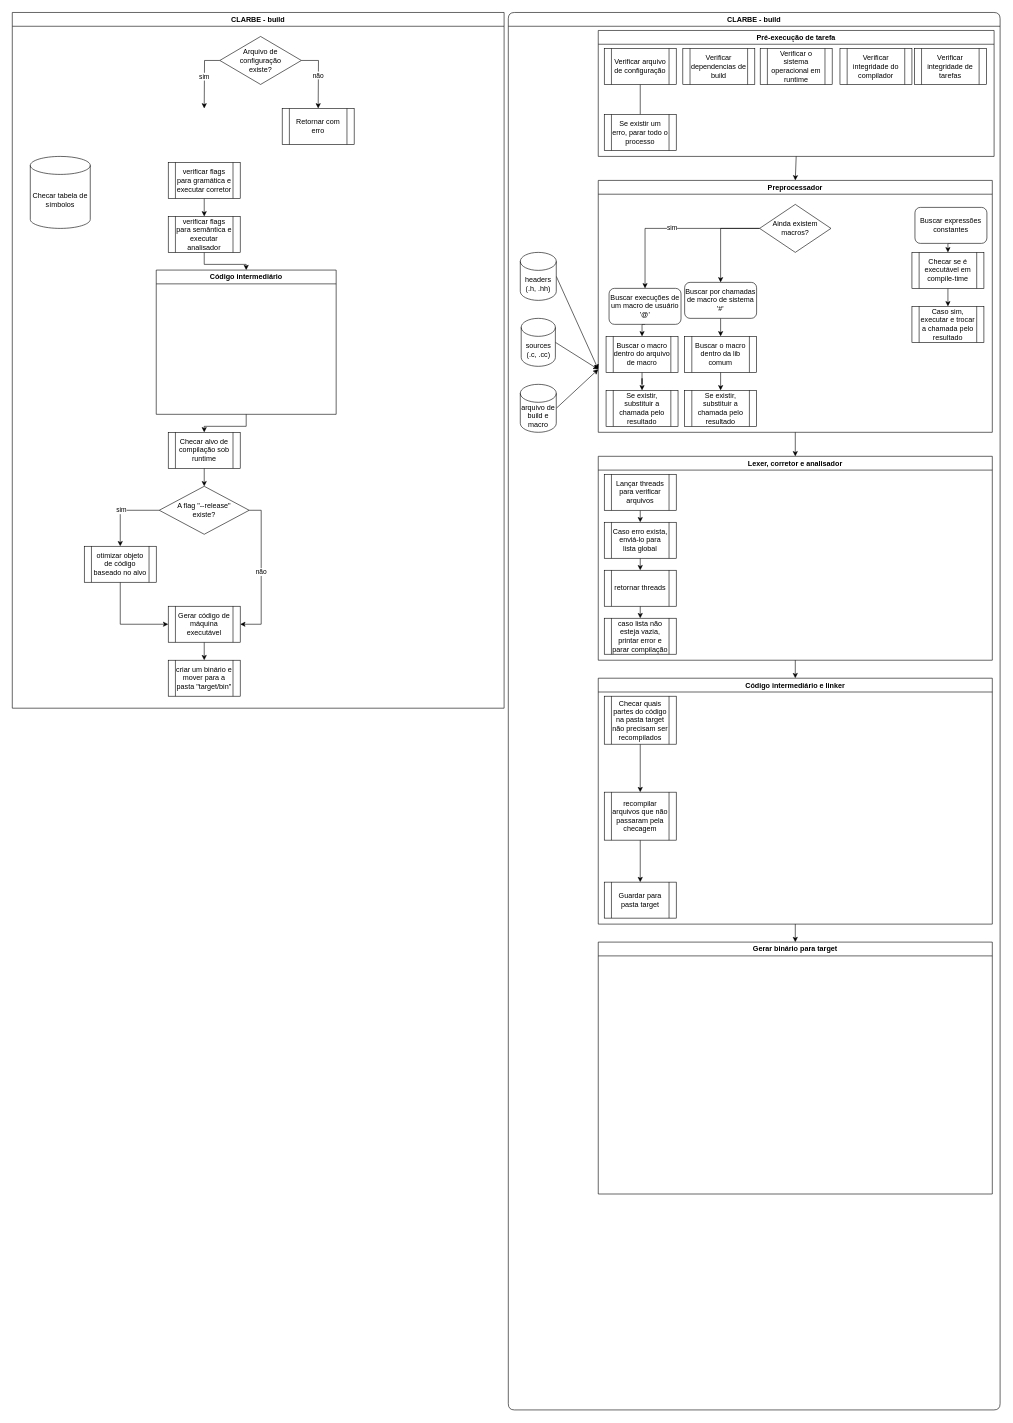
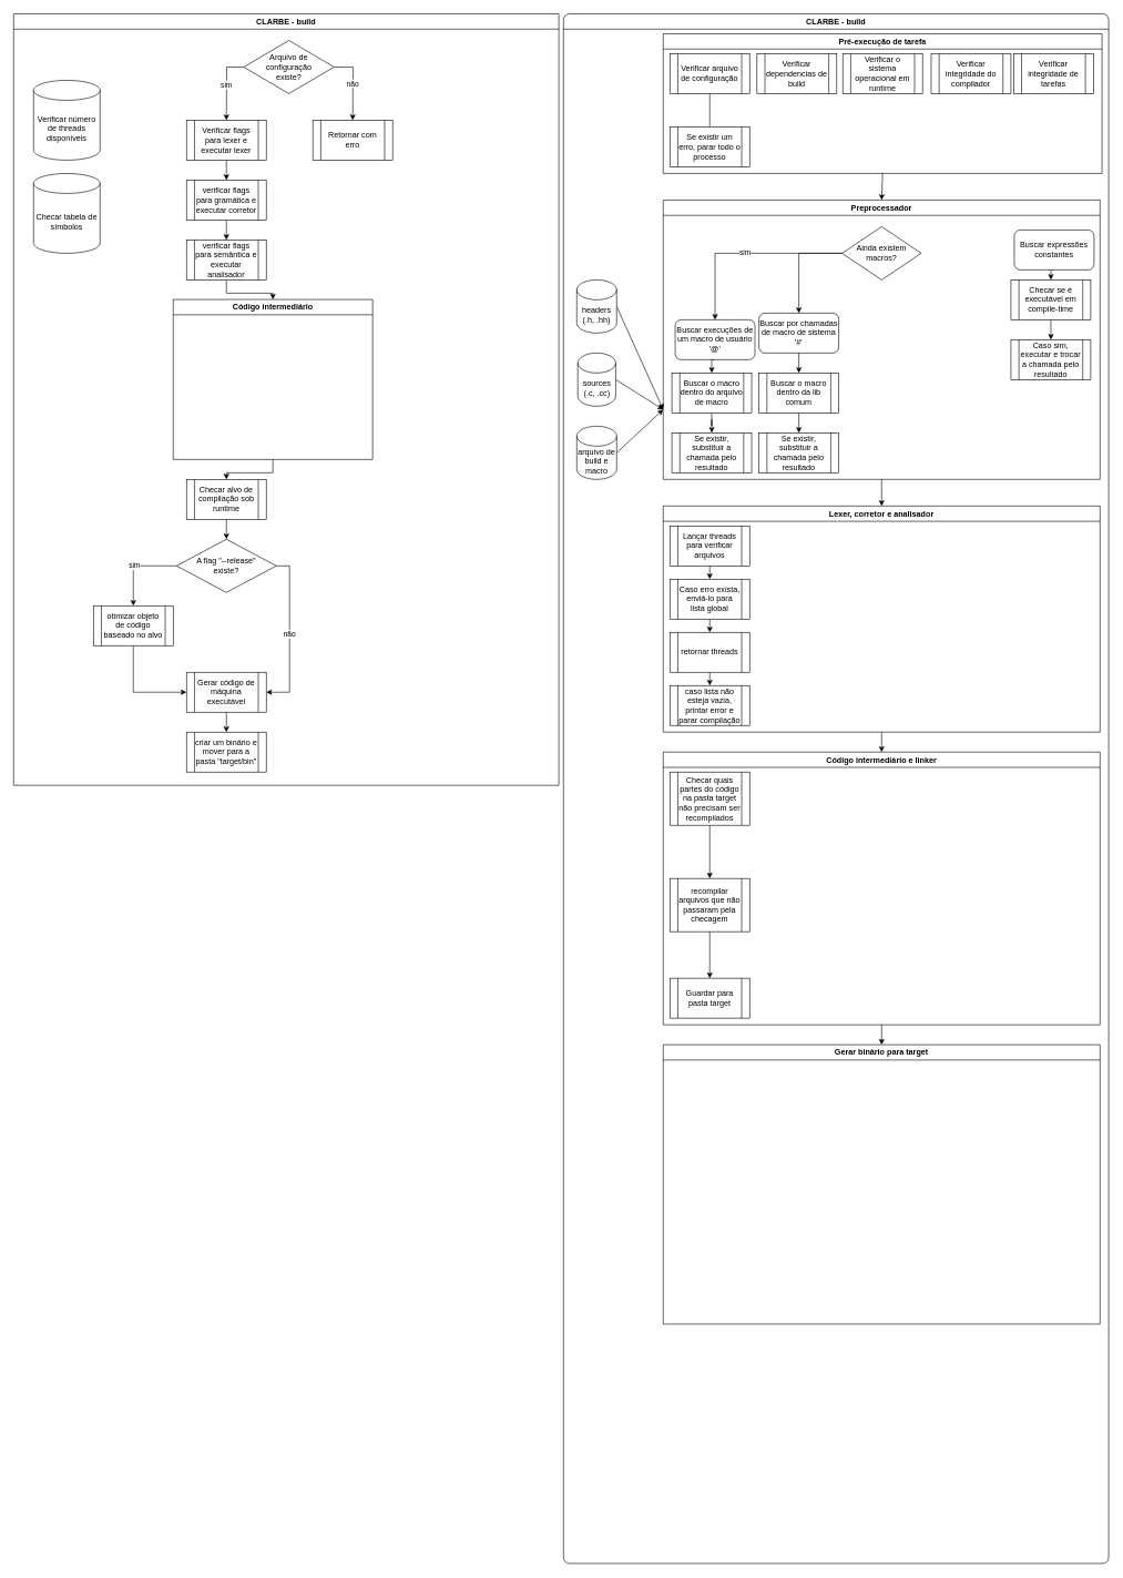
+ <mxCell id="9" value="Verificar número de threads disponíveis" style="shape=cylinder3;whiteSpace=wrap;html=1;boundedLbl=1;backgroundOutline=1;size=15;" vertex="1" parent="2"><mxGeometry x="30" y="100" width="100" height="120" as="geometry" /></mxCell>
+ <mxCell id="8" value="Verificar flags para lexer e executar lexer" style="shape=process;whiteSpace=wrap;html=1;backgroundOutline=1;" vertex="1" parent="2"><mxGeometry x="260" y="160" width="120" height="60" as="geometry" /></mxCell>
+ <mxCell id="7" style="edgeStyle=orthogonalEdgeStyle;rounded=0;orthogonalLoop=1;jettySize=auto;html=1;exitX=0.5;exitY=1;exitDx=0;exitDy=0;entryX=0.5;entryY=0;entryDx=0;entryDy=0;" edge="1" parent="2" source="8" target="11"><mxGeometry relative="1" as="geometry" /></mxCell>
